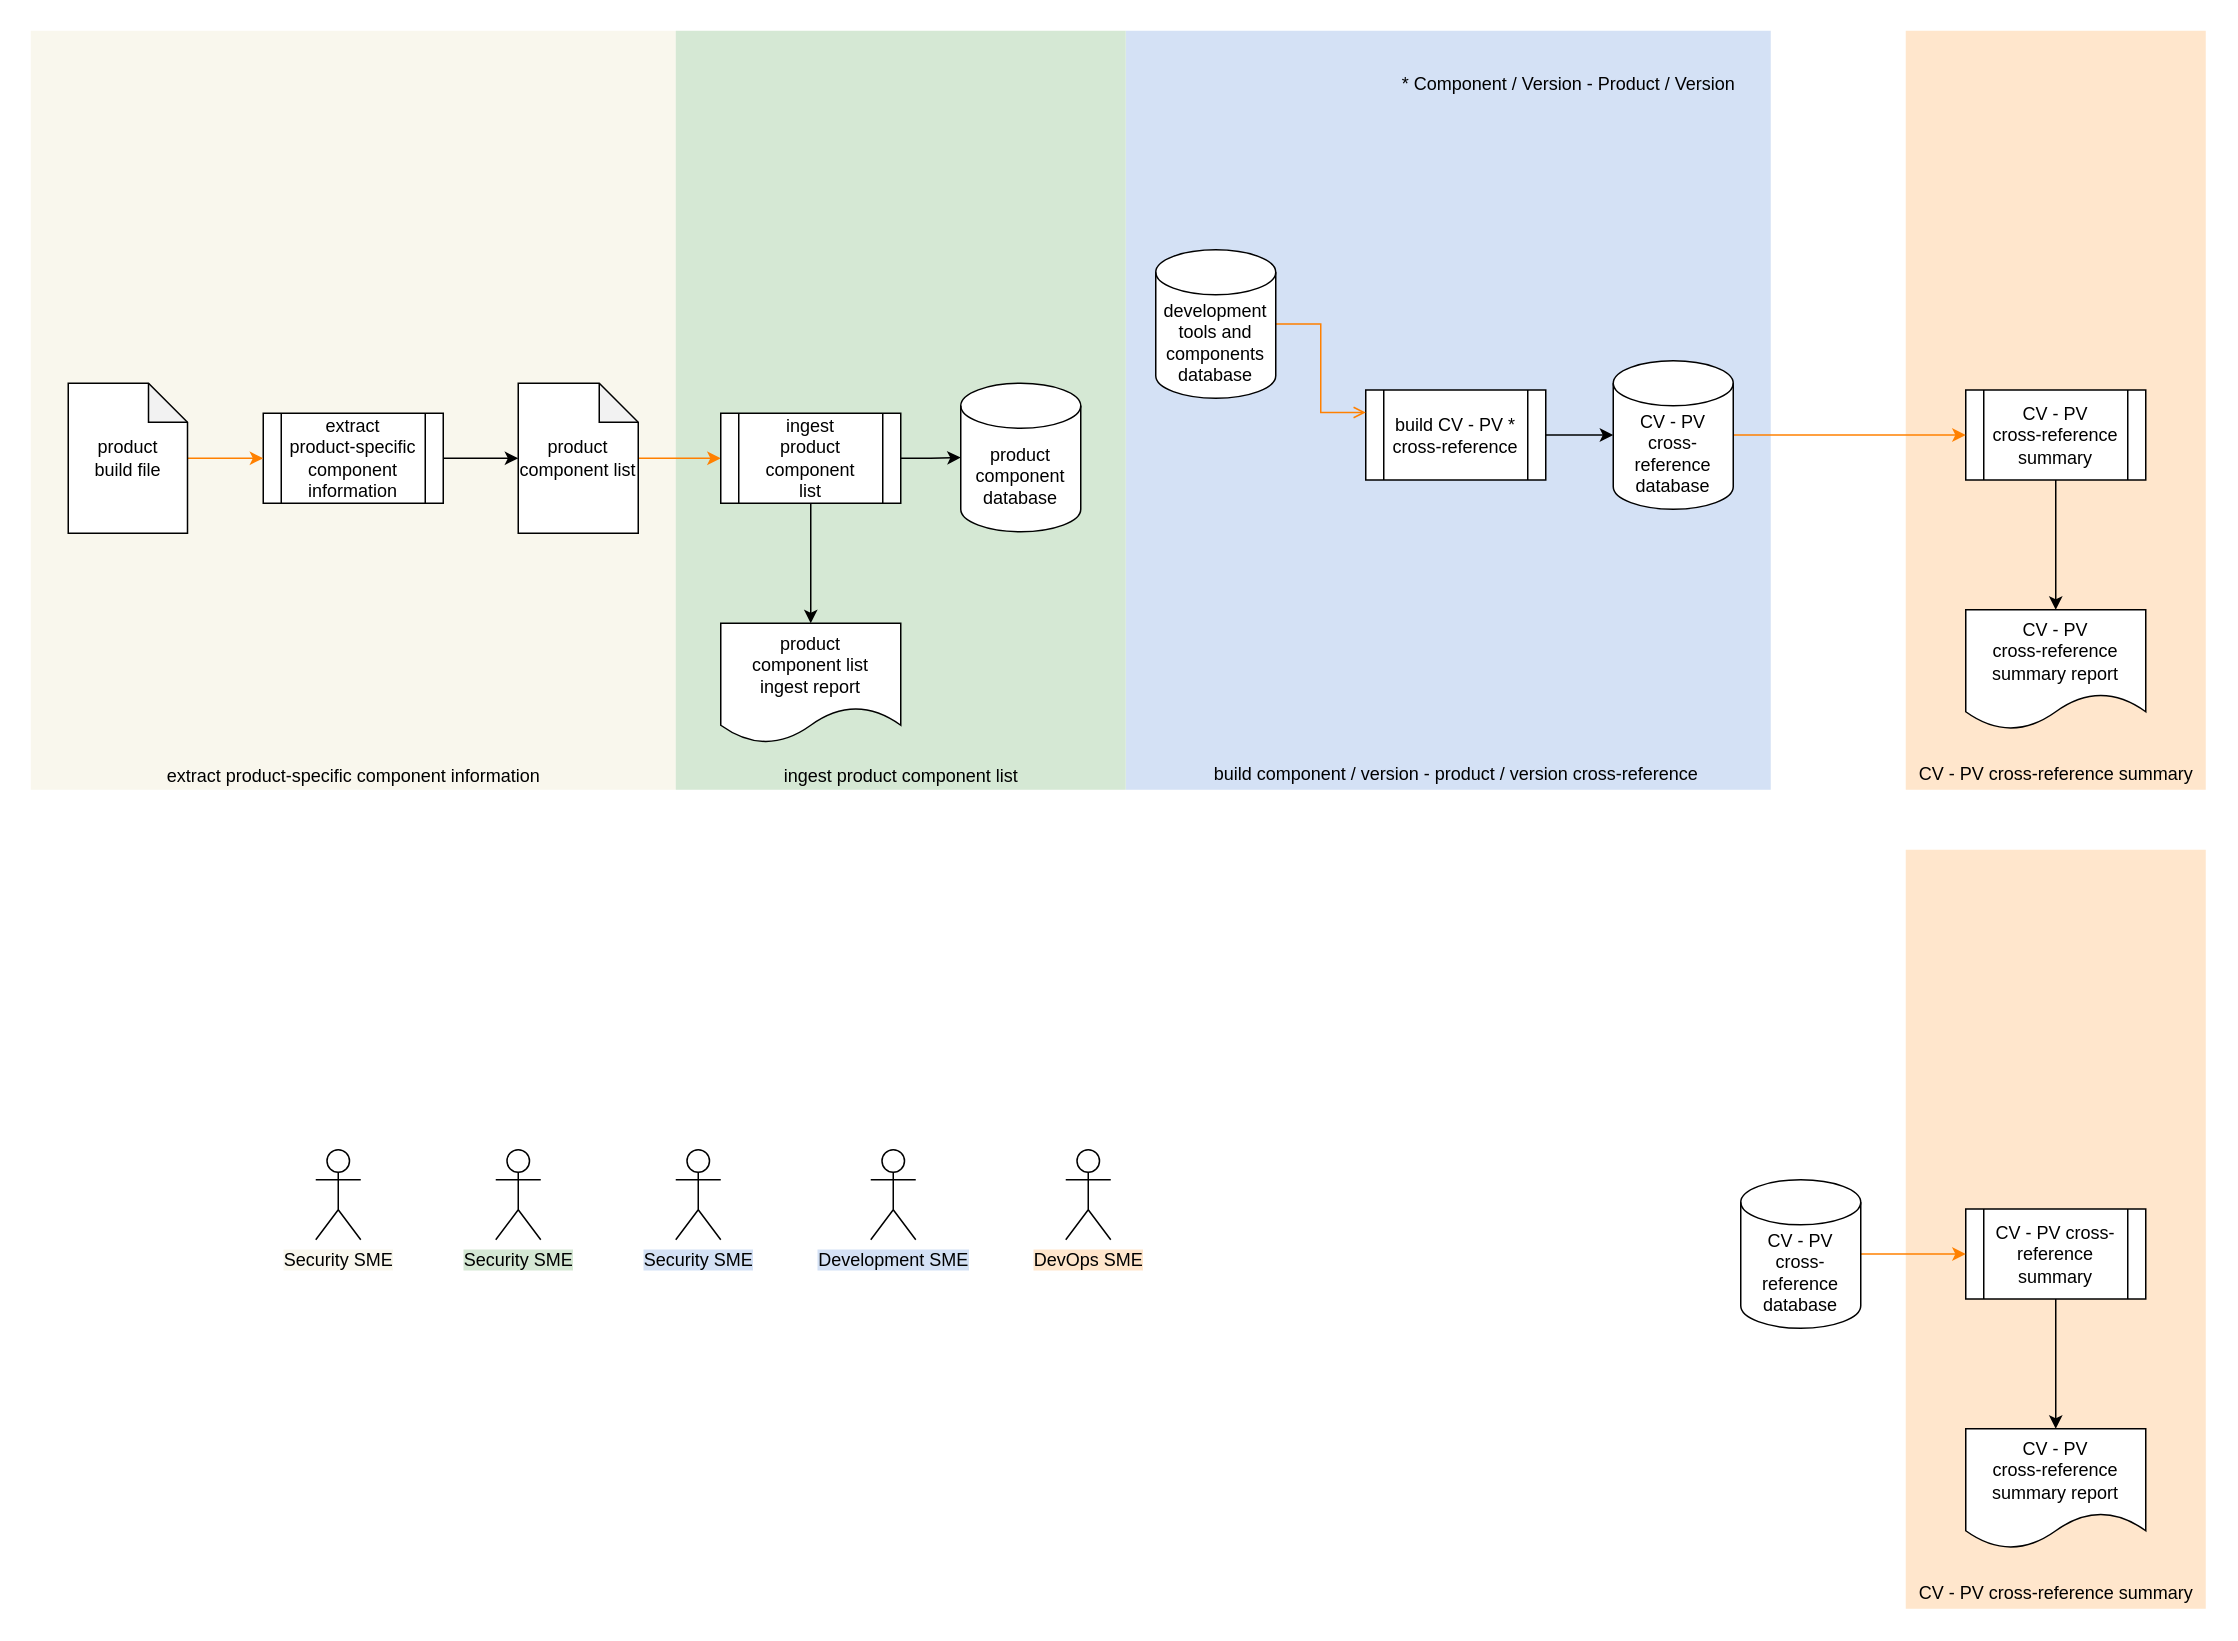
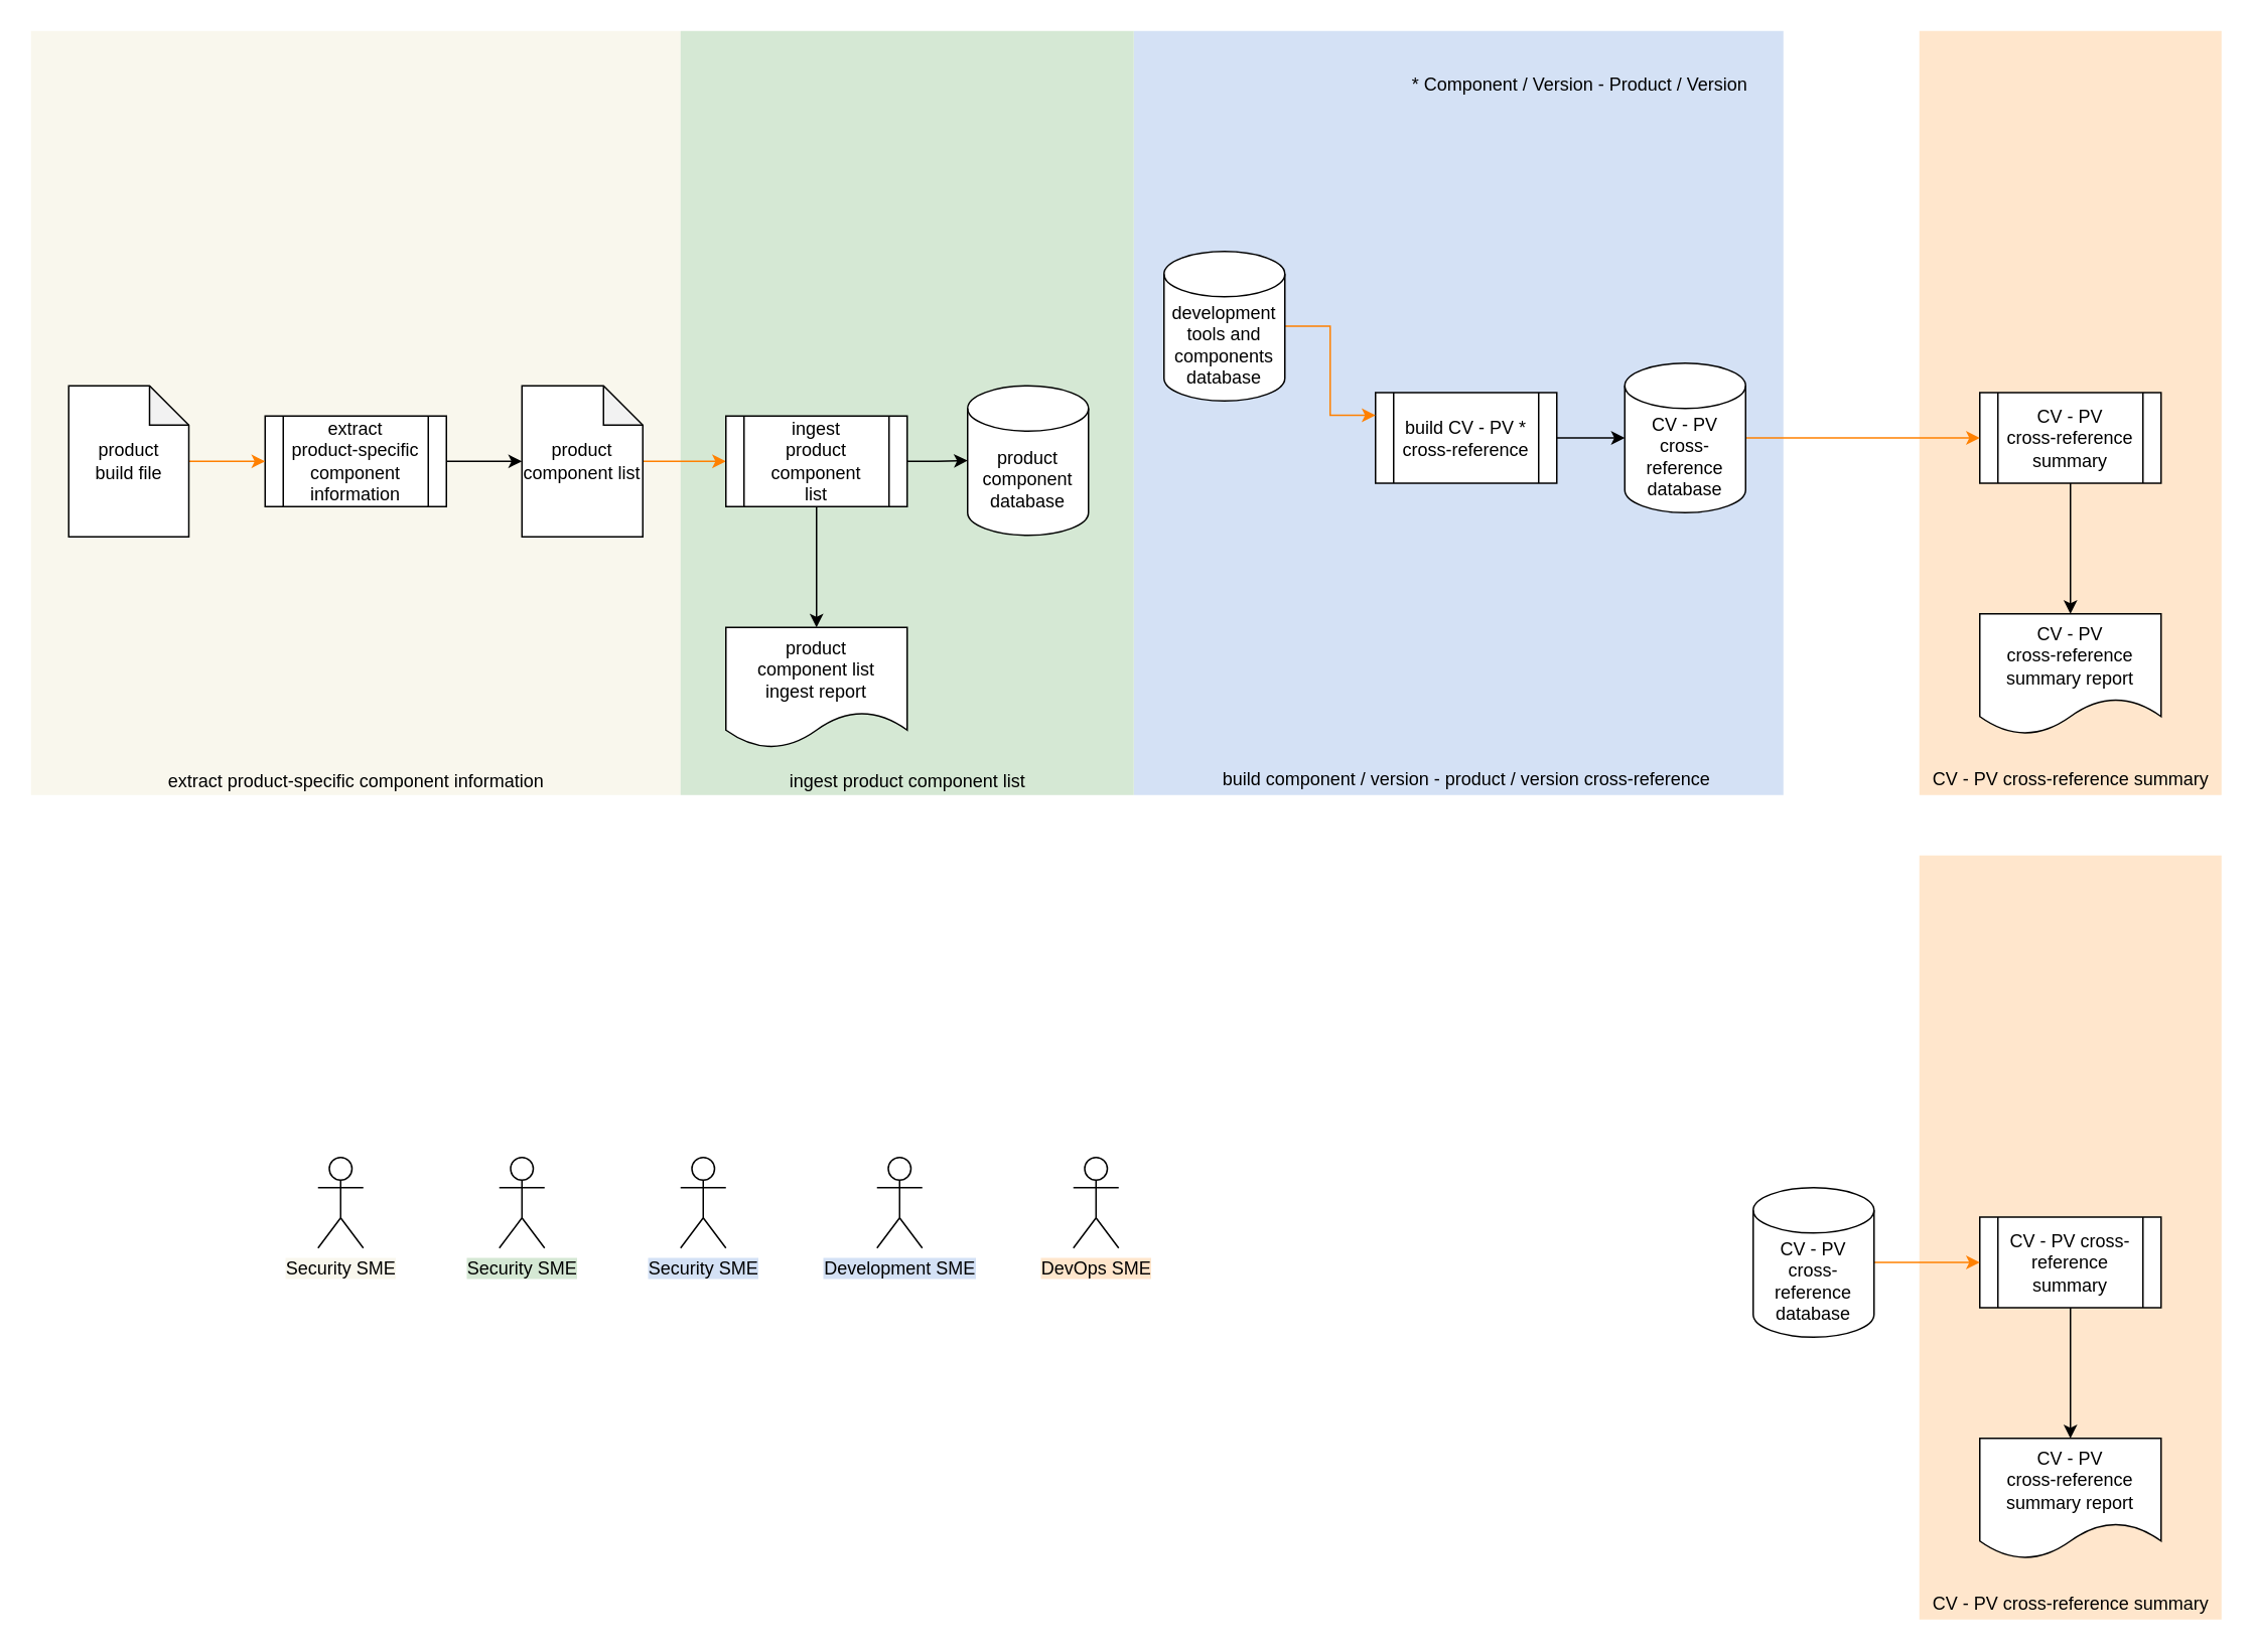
- <mxCell id="31" style="edgeStyle=orthogonalEdgeStyle;rounded=0;orthogonalLoop=1;jettySize=auto;html=1;entryX=0;entryY=0.25;entryDx=0;entryDy=0;strokeColor=#FF8000;exitX=1;exitY=0.5;exitDx=0;exitDy=0;exitPerimeter=0;endArrow=open;" parent="1" source="32" target="12" edge="1"><mxGeometry relative="1" as="geometry"><mxPoint x="890" y="261.5" as="targetPoint" /></mxGeometry></mxCell>
+ <mxCell id="31" style="edgeStyle=orthogonalEdgeStyle;rounded=0;orthogonalLoop=1;jettySize=auto;html=1;entryX=0;entryY=0.25;entryDx=0;entryDy=0;strokeColor=#FF8000;exitX=1;exitY=0.5;exitDx=0;exitDy=0;exitPerimeter=0;" parent="1" source="32" target="12" edge="1"><mxGeometry relative="1" as="geometry"><mxPoint x="890" y="261.5" as="targetPoint" /></mxGeometry></mxCell>
